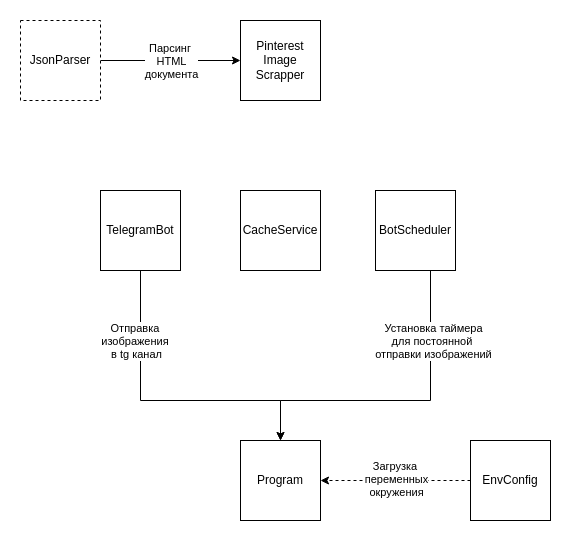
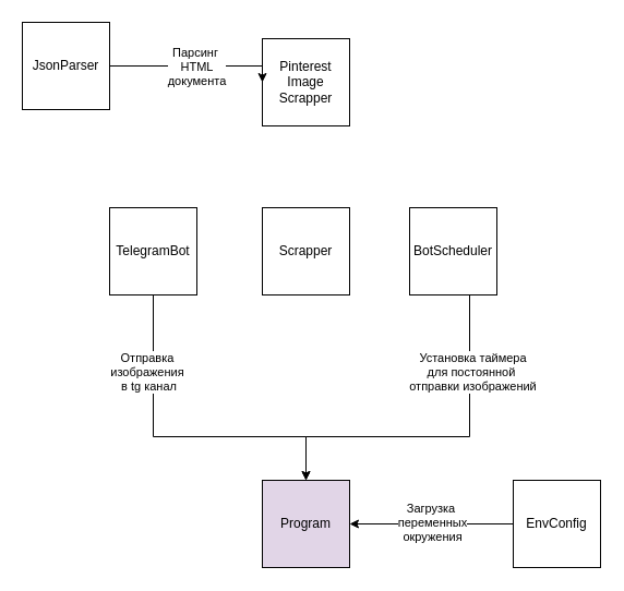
- <mxCell id="15" value="&lt;div&gt;JsonParser&lt;/div&gt;" style="whiteSpace=wrap;html=1;aspect=fixed;dashed=1;" vertex="1" parent="1"><mxGeometry x="20" y="20" width="80" height="80" as="geometry" /></mxCell>
+ <mxCell id="15" value="&lt;div&gt;JsonParser&lt;/div&gt;" style="whiteSpace=wrap;html=1;aspect=fixed;" vertex="1" parent="1"><mxGeometry x="20" y="20" width="80" height="80" as="geometry" /></mxCell>
- <mxCell id="9" value="&lt;div&gt;Pinterest&lt;br&gt;Image&lt;br&gt;Scrapper&lt;/div&gt;" style="whiteSpace=wrap;html=1;aspect=fixed;" vertex="1" parent="1"><mxGeometry x="240" y="20" width="80" height="80" as="geometry" /></mxCell>
+ <mxCell id="9" value="&lt;div&gt;Pinterest&lt;br&gt;Image&lt;br&gt;Scrapper&lt;/div&gt;" style="whiteSpace=wrap;html=1;aspect=fixed;" vertex="1" parent="1"><mxGeometry x="240" y="35" width="80" height="80" as="geometry" /></mxCell>
- <mxCell id="16" value="CacheService" style="whiteSpace=wrap;html=1;aspect=fixed;" vertex="1" parent="1"><mxGeometry x="240" y="190" width="80" height="80" as="geometry" /></mxCell>
+ <mxCell id="16" value="Scrapper" style="whiteSpace=wrap;html=1;aspect=fixed;" vertex="1" parent="1"><mxGeometry x="240" y="190" width="80" height="80" as="geometry" /></mxCell>
- <mxCell id="2" value="&lt;div&gt;Program&lt;/div&gt;" style="whiteSpace=wrap;html=1;aspect=fixed;" vertex="1" parent="1"><mxGeometry x="240" y="440" width="80" height="80" as="geometry" /></mxCell>
+ <mxCell id="2" value="&lt;div&gt;Program&lt;/div&gt;" style="whiteSpace=wrap;html=1;aspect=fixed;fillColor=#e1d5e7;" vertex="1" parent="1"><mxGeometry x="240" y="440" width="80" height="80" as="geometry" /></mxCell>
- <mxCell id="3" style="edgeStyle=orthogonalEdgeStyle;rounded=0;orthogonalLoop=1;jettySize=auto;html=1;entryX=1;entryY=0.5;entryDx=0;entryDy=0;dashed=1;" edge="1" parent="1" source="5" target="2"><mxGeometry relative="1" as="geometry" /></mxCell>
+ <mxCell id="3" style="edgeStyle=orthogonalEdgeStyle;rounded=0;orthogonalLoop=1;jettySize=auto;html=1;entryX=1;entryY=0.5;entryDx=0;entryDy=0;" edge="1" parent="1" source="5" target="2"><mxGeometry relative="1" as="geometry" /></mxCell>
